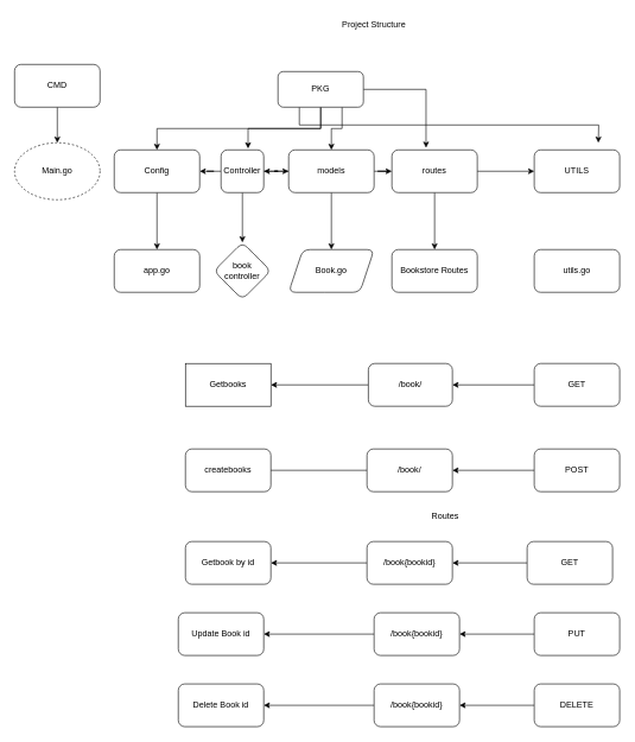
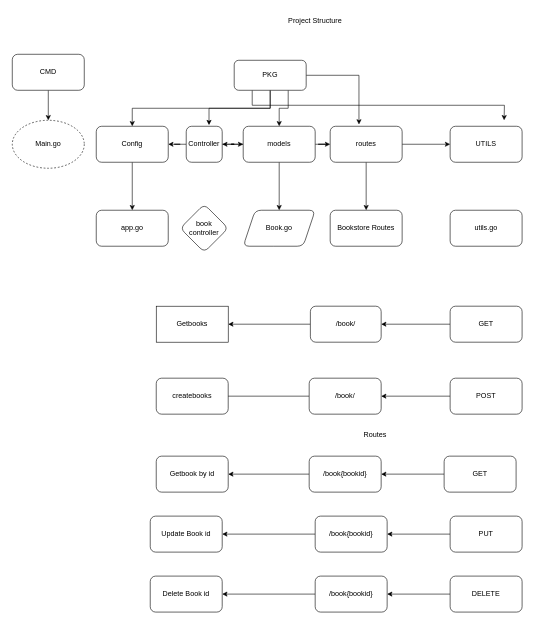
- <mxCell id="16" value="" style="edgeStyle=orthogonalEdgeStyle;rounded=0;orthogonalLoop=1;jettySize=auto;html=1;" edge="1" parent="1" source="17" target="27"><mxGeometry relative="1" as="geometry" /></mxCell>
